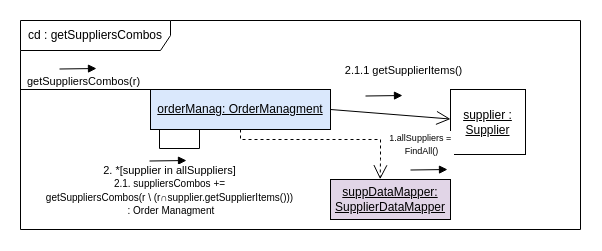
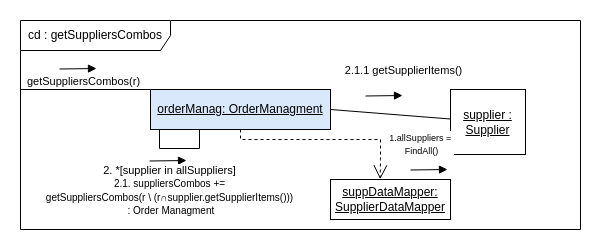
- <mxCell id="10" value="" style="endArrow=open;endFill=1;endSize=12;html=1;rounded=0;exitX=1;exitY=0.5;exitDx=0;exitDy=0;" edge="1" parent="1" source="4" target="7"><mxGeometry width="160" relative="1" as="geometry"><mxPoint x="380" y="149" as="sourcePoint" /><mxPoint x="540" y="149" as="targetPoint" /></mxGeometry></mxCell>
+ <mxCell id="10" value="" style="endArrow=none;endFill=1;endSize=12;html=1;rounded=0;exitX=1;exitY=0.5;exitDx=0;exitDy=0;" edge="1" parent="1" source="4" target="7"><mxGeometry width="160" relative="1" as="geometry"><mxPoint x="380" y="149" as="sourcePoint" /><mxPoint x="540" y="149" as="targetPoint" /></mxGeometry></mxCell>
- <mxCell id="11" value="&lt;u&gt;suppDataMapper: SupplierDataMapper&lt;/u&gt;" style="rounded=0;whiteSpace=wrap;html=1;fillColor=#e1d5e7;" vertex="1" parent="1"><mxGeometry x="330" y="179" width="120" height="40" as="geometry" /></mxCell>
+ <mxCell id="11" value="&lt;u&gt;suppDataMapper: SupplierDataMapper&lt;/u&gt;" style="rounded=0;whiteSpace=wrap;html=1;" vertex="1" parent="1"><mxGeometry x="330" y="179" width="120" height="40" as="geometry" /></mxCell>
